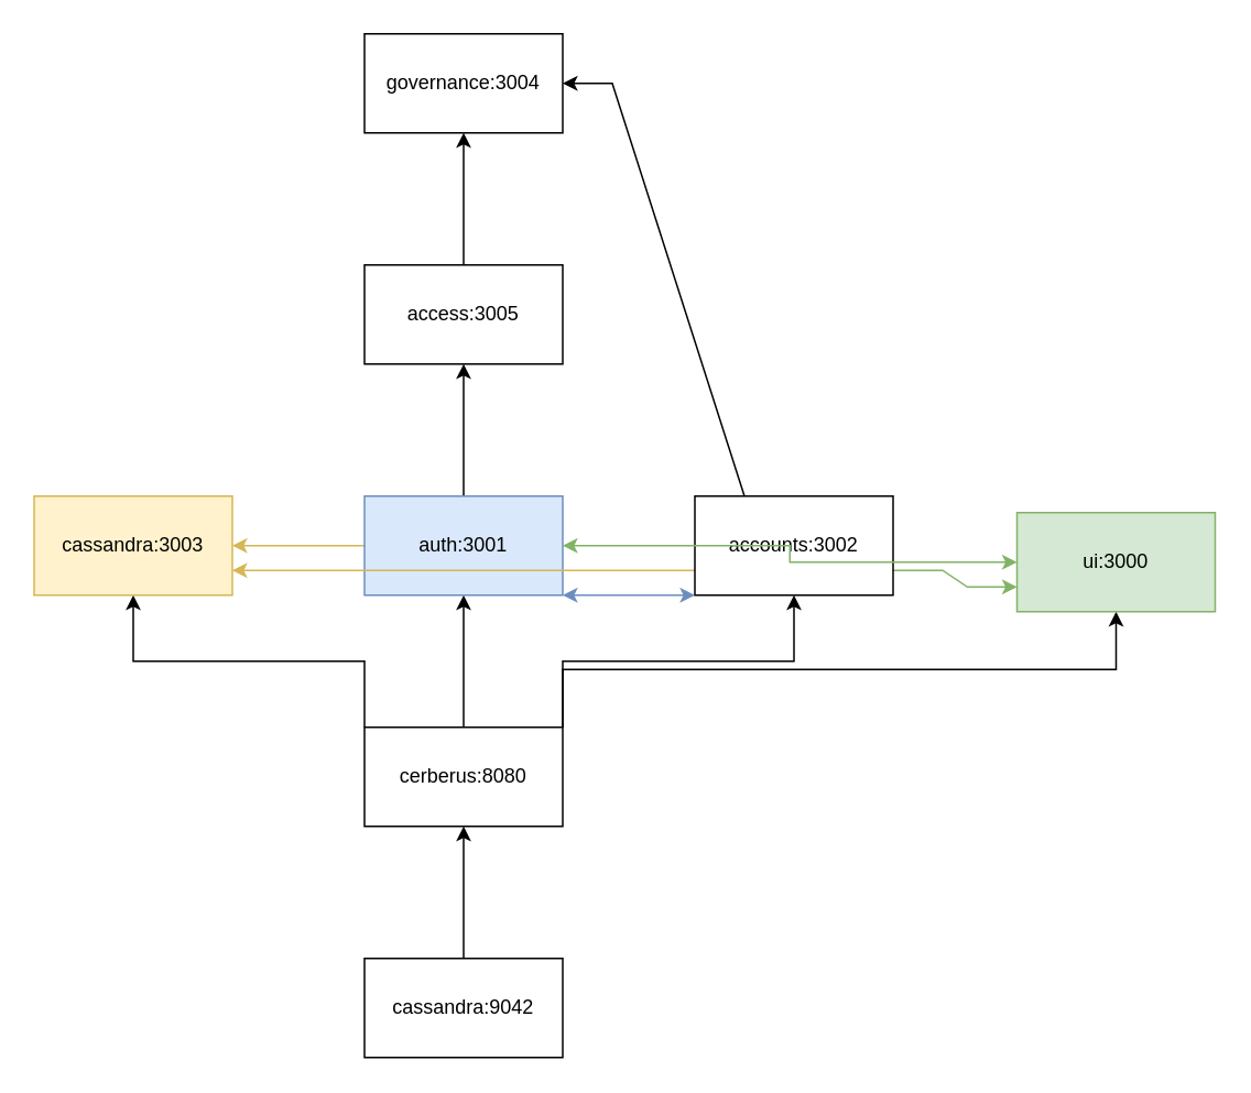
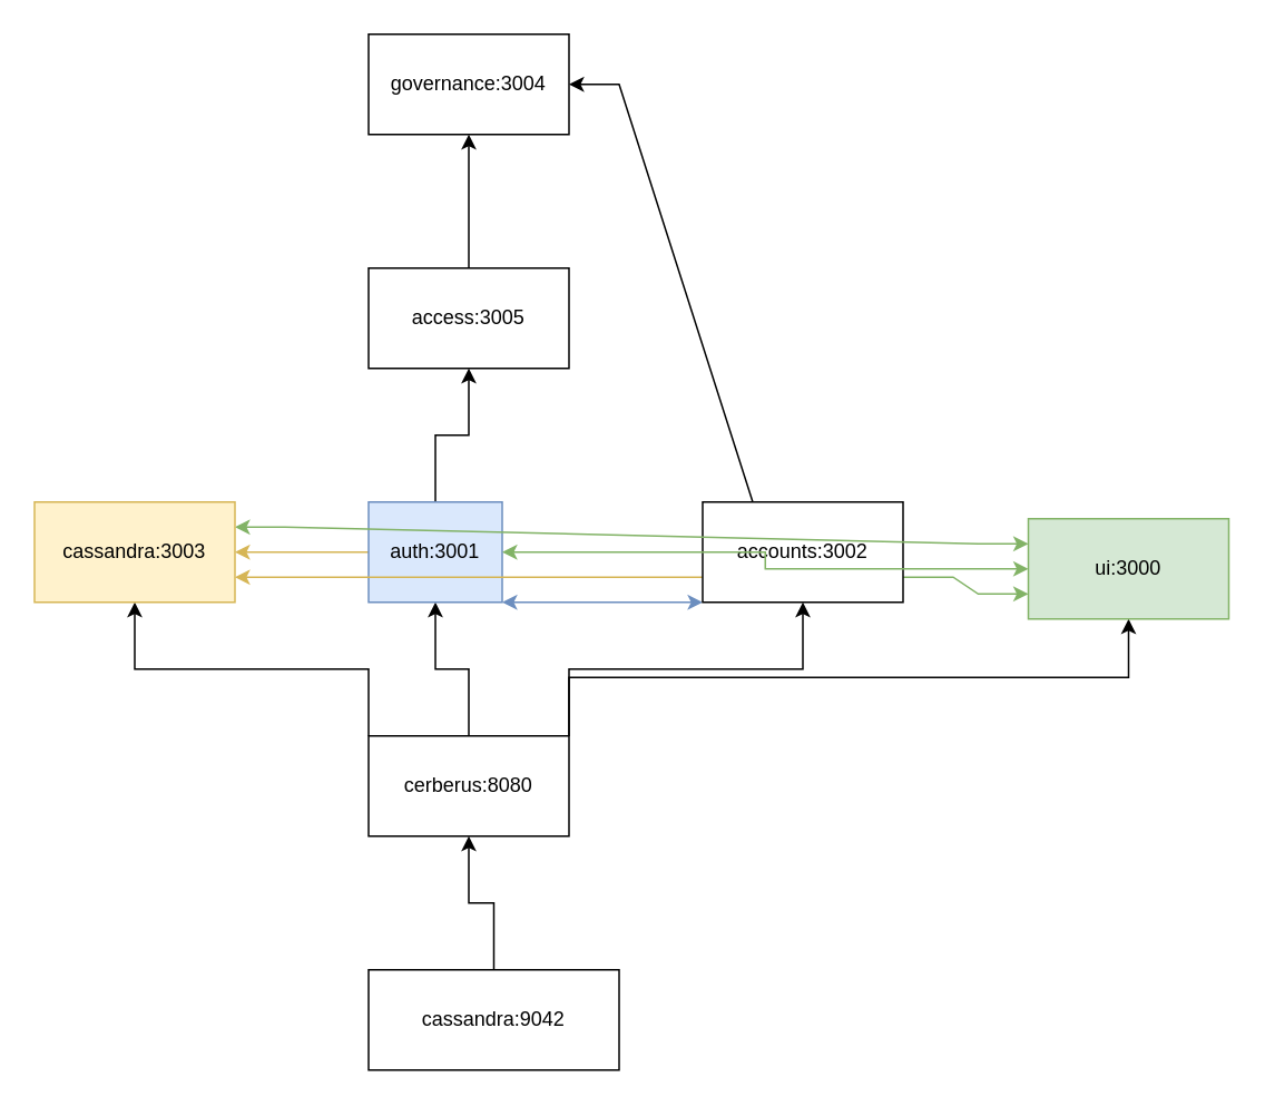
+ <mxCell id="17" style="edgeStyle=entityRelationEdgeStyle;rounded=0;orthogonalLoop=1;jettySize=auto;html=1;exitX=1;exitY=0.25;exitDx=0;exitDy=0;entryX=0;entryY=0.25;entryDx=0;entryDy=0;startArrow=classic;startFill=1;fillColor=#d5e8d4;strokeColor=#82b366;" parent="1" source="18" target="23" edge="1"><mxGeometry relative="1" as="geometry" /></mxCell>
- <mxCell id="13" value="auth:3001" style="rounded=0;whiteSpace=wrap;html=1;fillColor=#dae8fc;strokeColor=#6c8ebf;" parent="1" vertex="1"><mxGeometry x="220" y="300" width="120" height="60" as="geometry" /></mxCell>
+ <mxCell id="13" value="auth:3001" style="rounded=0;whiteSpace=wrap;html=1;fillColor=#dae8fc;strokeColor=#6c8ebf;" parent="1" vertex="1"><mxGeometry x="220" y="300" width="80" height="60" as="geometry" /></mxCell>
- <mxCell id="3" value="cassandra:9042" style="rounded=0;whiteSpace=wrap;html=1;" parent="1" vertex="1"><mxGeometry x="220" y="580" width="120" height="60" as="geometry" /></mxCell>
+ <mxCell id="3" value="cassandra:9042" style="rounded=0;whiteSpace=wrap;html=1;" parent="1" vertex="1"><mxGeometry x="220" y="580" width="150" height="60" as="geometry" /></mxCell>
